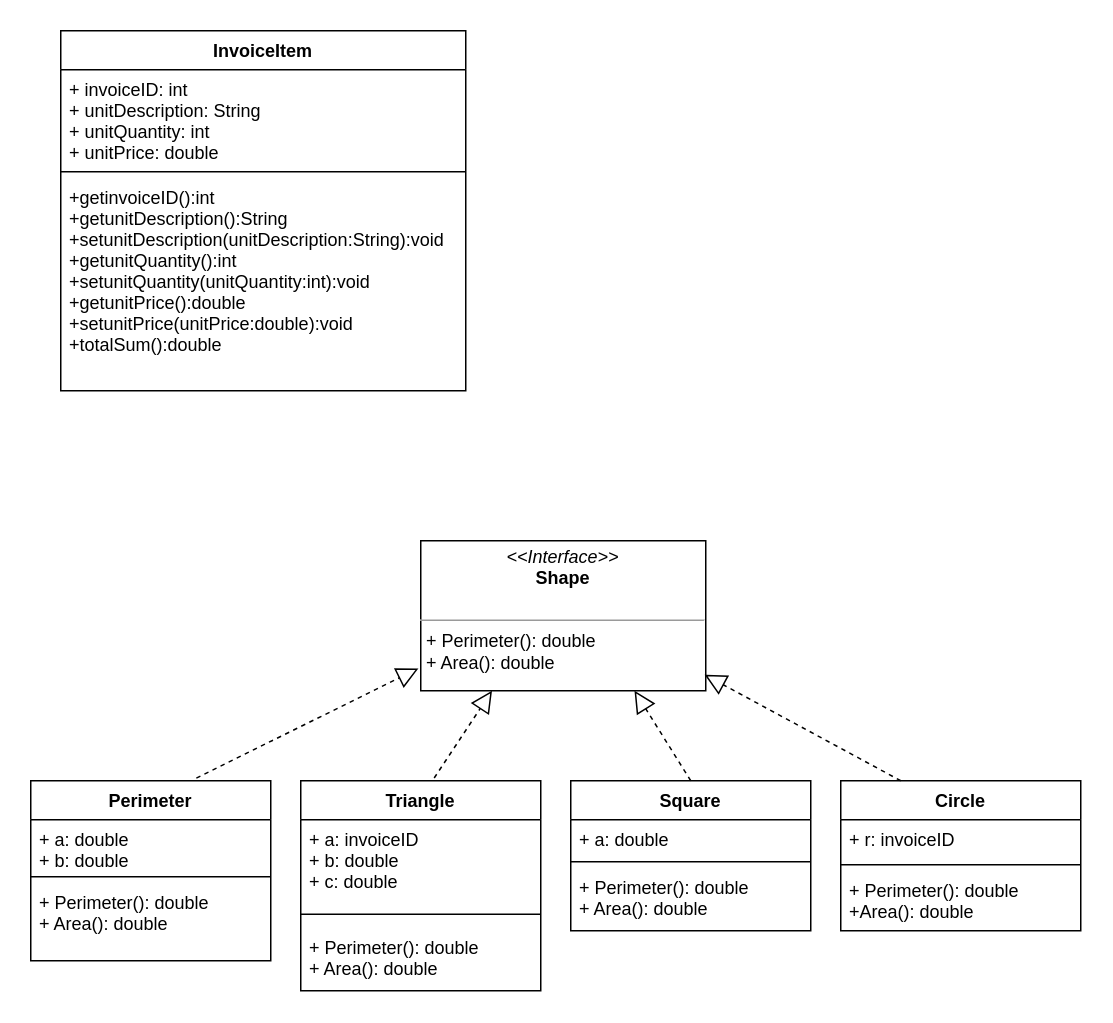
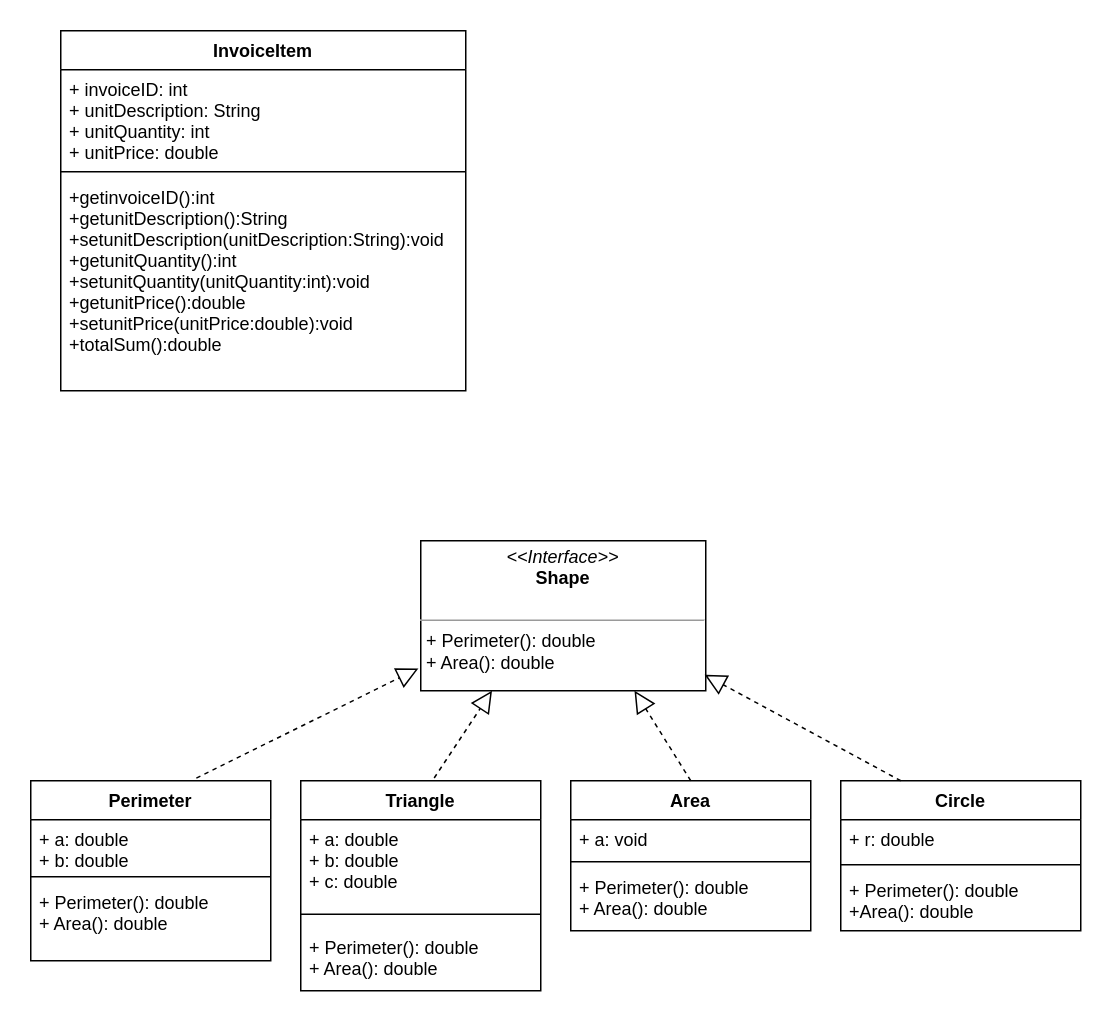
- <mxCell id="7" value="Square" style="swimlane;fontStyle=1;align=center;verticalAlign=top;childLayout=stackLayout;horizontal=1;startSize=26;horizontalStack=0;resizeParent=1;resizeParentMax=0;resizeLast=0;collapsible=1;marginBottom=0;" vertex="1" parent="1"><mxGeometry x="380" y="520" width="160" height="100" as="geometry" /></mxCell>
+ <mxCell id="7" value="Area" style="swimlane;fontStyle=1;align=center;verticalAlign=top;childLayout=stackLayout;horizontal=1;startSize=26;horizontalStack=0;resizeParent=1;resizeParentMax=0;resizeLast=0;collapsible=1;marginBottom=0;" vertex="1" parent="1"><mxGeometry x="380" y="520" width="160" height="100" as="geometry" /></mxCell>
- <mxCell id="12" value="+ a: invoiceID&#10;+ b: double&#10;+ c: double" style="text;strokeColor=none;fillColor=none;align=left;verticalAlign=top;spacingLeft=4;spacingRight=4;overflow=hidden;rotatable=0;points=[[0,0.5],[1,0.5]];portConstraint=eastwest;" vertex="1" parent="11"><mxGeometry y="26" width="160" height="54" as="geometry" /></mxCell>
+ <mxCell id="12" value="+ a: double&#10;+ b: double&#10;+ c: double" style="text;strokeColor=none;fillColor=none;align=left;verticalAlign=top;spacingLeft=4;spacingRight=4;overflow=hidden;rotatable=0;points=[[0,0.5],[1,0.5]];portConstraint=eastwest;" vertex="1" parent="11"><mxGeometry y="26" width="160" height="54" as="geometry" /></mxCell>
- <mxCell id="8" value="+ a: double" style="text;strokeColor=none;fillColor=none;align=left;verticalAlign=top;spacingLeft=4;spacingRight=4;overflow=hidden;rotatable=0;points=[[0,0.5],[1,0.5]];portConstraint=eastwest;" vertex="1" parent="7"><mxGeometry y="26" width="160" height="24" as="geometry" /></mxCell>
+ <mxCell id="8" value="+ a: void" style="text;strokeColor=none;fillColor=none;align=left;verticalAlign=top;spacingLeft=4;spacingRight=4;overflow=hidden;rotatable=0;points=[[0,0.5],[1,0.5]];portConstraint=eastwest;" vertex="1" parent="7"><mxGeometry y="26" width="160" height="24" as="geometry" /></mxCell>
- <mxCell id="21" value="+ r: invoiceID" style="text;strokeColor=none;fillColor=none;align=left;verticalAlign=top;spacingLeft=4;spacingRight=4;overflow=hidden;rotatable=0;points=[[0,0.5],[1,0.5]];portConstraint=eastwest;" vertex="1" parent="19"><mxGeometry y="26" width="160" height="26" as="geometry" /></mxCell>
+ <mxCell id="21" value="+ r: double" style="text;strokeColor=none;fillColor=none;align=left;verticalAlign=top;spacingLeft=4;spacingRight=4;overflow=hidden;rotatable=0;points=[[0,0.5],[1,0.5]];portConstraint=eastwest;" vertex="1" parent="19"><mxGeometry y="26" width="160" height="26" as="geometry" /></mxCell>
